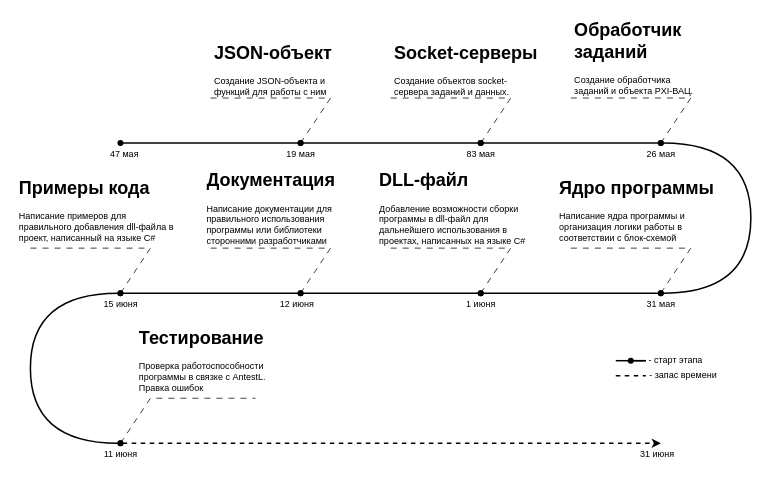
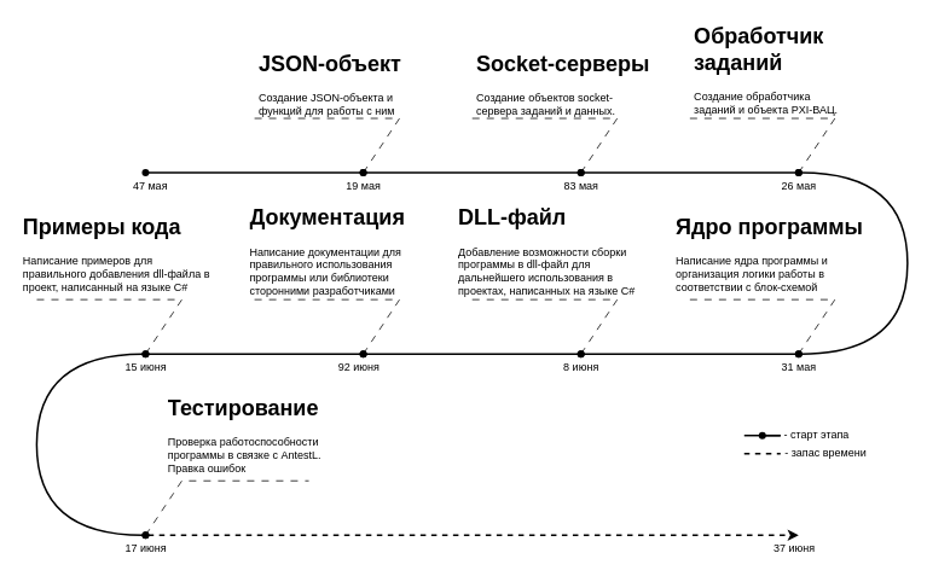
- <mxCell id="32" value="12 июня" style="text;html=1;align=center;verticalAlign=middle;resizable=0;points=[];autosize=1;strokeColor=none;fillColor=none;" vertex="1" parent="1"><mxGeometry x="360" y="390" width="70" height="30" as="geometry" /></mxCell>
+ <mxCell id="32" value="92 июня" style="text;html=1;align=center;verticalAlign=middle;resizable=0;points=[];autosize=1;strokeColor=none;fillColor=none;" vertex="1" parent="1"><mxGeometry x="360" y="390" width="70" height="30" as="geometry" /></mxCell>
- <mxCell id="30" value="1 июня" style="text;html=1;align=center;verticalAlign=middle;resizable=0;points=[];autosize=1;strokeColor=none;fillColor=none;" vertex="1" parent="1"><mxGeometry x="610" y="390" width="60" height="30" as="geometry" /></mxCell>
+ <mxCell id="30" value="8 июня" style="text;html=1;align=center;verticalAlign=middle;resizable=0;points=[];autosize=1;strokeColor=none;fillColor=none;" vertex="1" parent="1"><mxGeometry x="610" y="390" width="60" height="30" as="geometry" /></mxCell>
- <mxCell id="34" value="11 июня" style="text;html=1;align=center;verticalAlign=middle;resizable=0;points=[];autosize=1;strokeColor=none;fillColor=none;" vertex="1" parent="1"><mxGeometry x="125" y="590" width="70" height="30" as="geometry" /></mxCell>
+ <mxCell id="34" value="17 июня" style="text;html=1;align=center;verticalAlign=middle;resizable=0;points=[];autosize=1;strokeColor=none;fillColor=none;" vertex="1" parent="1"><mxGeometry x="125" y="590" width="70" height="30" as="geometry" /></mxCell>
- <mxCell id="35" value="31 июня" style="text;html=1;align=center;verticalAlign=middle;resizable=0;points=[];autosize=1;strokeColor=none;fillColor=none;" vertex="1" parent="1"><mxGeometry x="840" y="590" width="70" height="30" as="geometry" /></mxCell>
+ <mxCell id="35" value="37 июня" style="text;html=1;align=center;verticalAlign=middle;resizable=0;points=[];autosize=1;strokeColor=none;fillColor=none;" vertex="1" parent="1"><mxGeometry x="840" y="590" width="70" height="30" as="geometry" /></mxCell>
